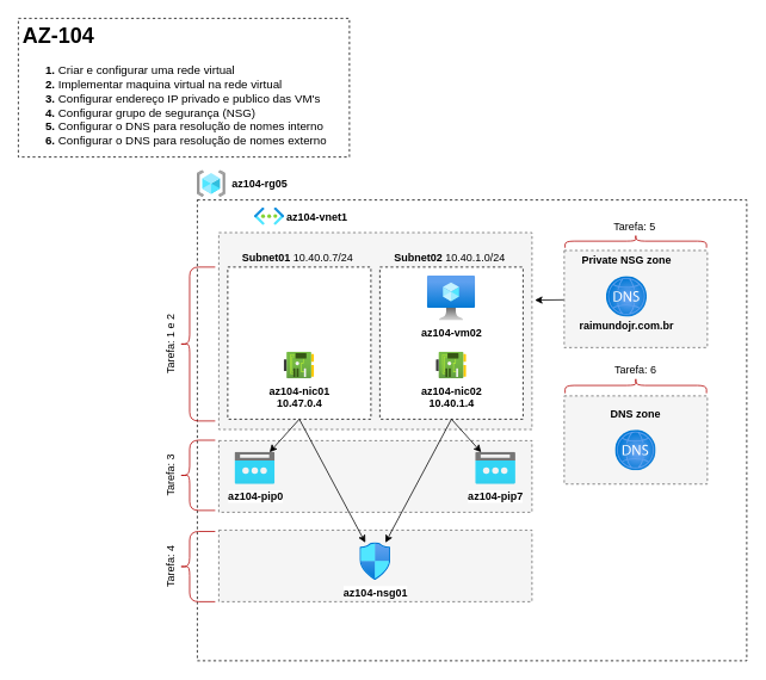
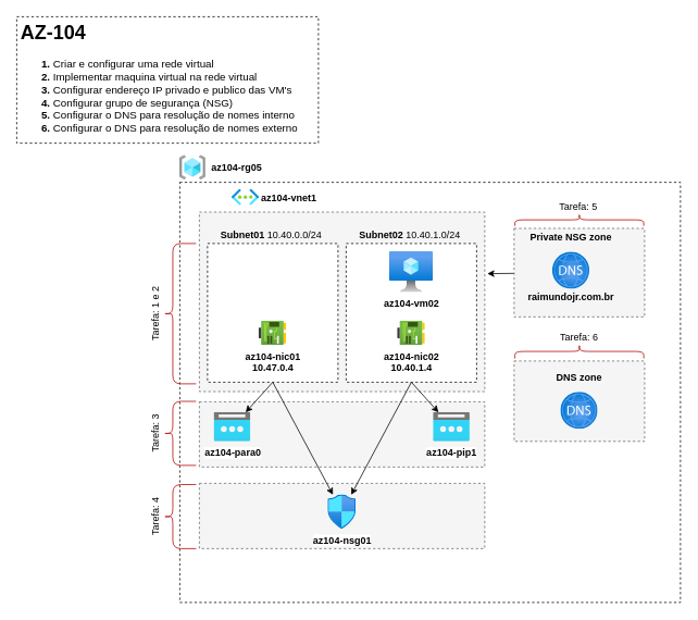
- <mxCell id="19" value="&lt;b&gt;Subnet01 &lt;/b&gt;10.40.0.7/24&amp;nbsp;" style="text;html=1;strokeColor=none;fillColor=none;align=center;verticalAlign=middle;whiteSpace=wrap;rounded=0;dashed=1;" vertex="1" parent="1"><mxGeometry x="254" y="278" width="160" height="20" as="geometry" /></mxCell>
+ <mxCell id="19" value="&lt;b&gt;Subnet01 &lt;/b&gt;10.40.0.0/24&amp;nbsp;" style="text;html=1;strokeColor=none;fillColor=none;align=center;verticalAlign=middle;whiteSpace=wrap;rounded=0;dashed=1;" vertex="1" parent="1"><mxGeometry x="254" y="278" width="160" height="20" as="geometry" /></mxCell>
- <mxCell id="9" value="az104-pip0" style="aspect=fixed;html=1;points=[];align=center;image;fontSize=12;image=img/lib/azure2/networking/Public_IP_Addresses.svg;dashed=1;fontStyle=1" vertex="1" parent="1"><mxGeometry x="262.05" y="505" width="45" height="36" as="geometry" /></mxCell>
+ <mxCell id="9" value="az104-para0" style="aspect=fixed;html=1;points=[];align=center;image;fontSize=12;image=img/lib/azure2/networking/Public_IP_Addresses.svg;dashed=1;fontStyle=1" vertex="1" parent="1"><mxGeometry x="262.05" y="505" width="45" height="36" as="geometry" /></mxCell>
- <mxCell id="10" value="az104-pip7" style="aspect=fixed;html=1;points=[];align=center;image;fontSize=12;image=img/lib/azure2/networking/Public_IP_Addresses.svg;dashed=1;fontStyle=1" vertex="1" parent="1"><mxGeometry x="530.96" y="505" width="45" height="36" as="geometry" /></mxCell>
+ <mxCell id="10" value="az104-pip1" style="aspect=fixed;html=1;points=[];align=center;image;fontSize=12;image=img/lib/azure2/networking/Public_IP_Addresses.svg;dashed=1;fontStyle=1" vertex="1" parent="1"><mxGeometry x="530.96" y="505" width="45" height="36" as="geometry" /></mxCell>
